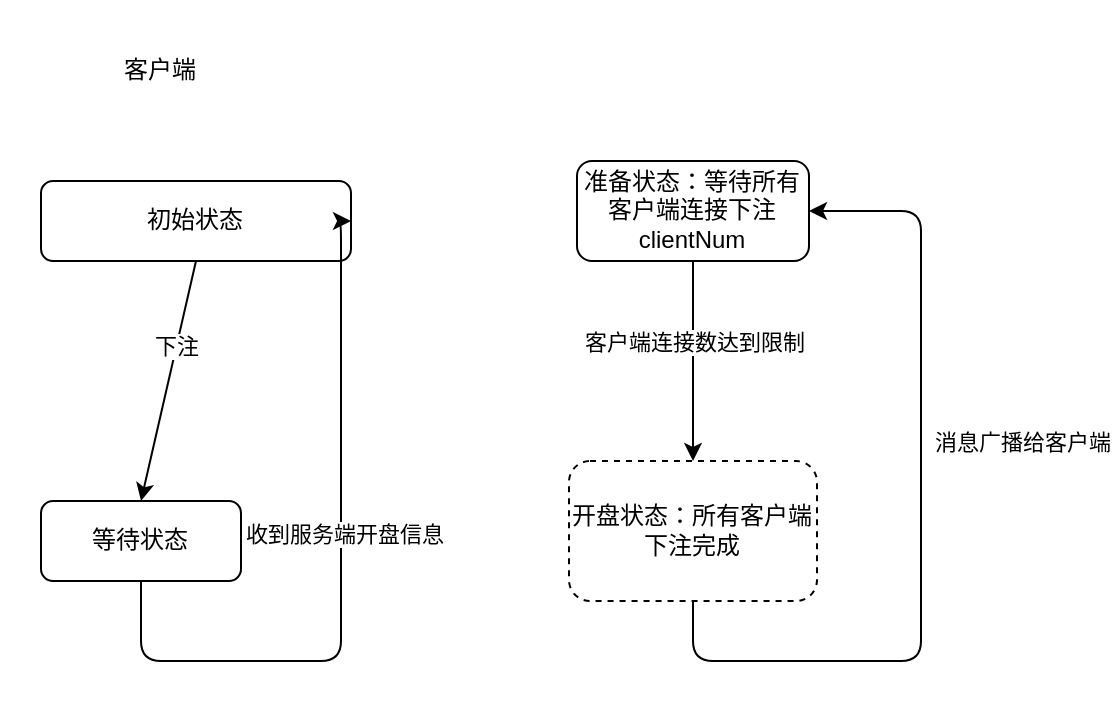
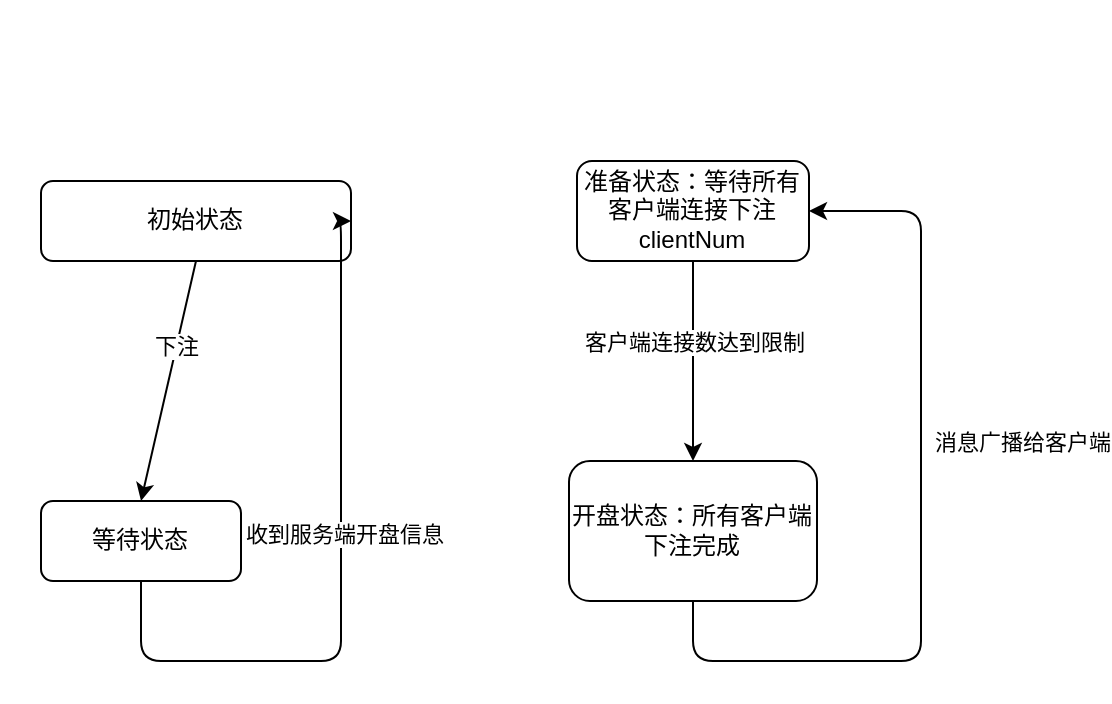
- <mxCell id="5" value="客户端" style="text;html=1;strokeColor=none;fillColor=none;align=center;verticalAlign=middle;whiteSpace=wrap;rounded=0;" vertex="1" parent="1"><mxGeometry x="50" y="20" width="60" height="30" as="geometry" /></mxCell>
- <mxCell id="14" value="开盘状态：所有客户端下注完成" style="rounded=1;whiteSpace=wrap;html=1;dashed=1;" vertex="1" parent="1"><mxGeometry x="284" y="230" width="124" height="70" as="geometry" /></mxCell>
+ <mxCell id="14" value="开盘状态：所有客户端下注完成" style="rounded=1;whiteSpace=wrap;html=1;" vertex="1" parent="1"><mxGeometry x="284" y="230" width="124" height="70" as="geometry" /></mxCell>
